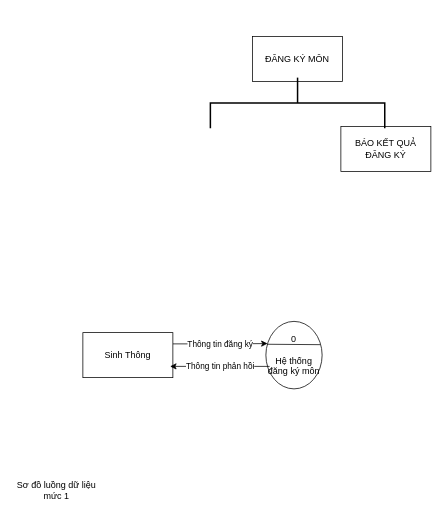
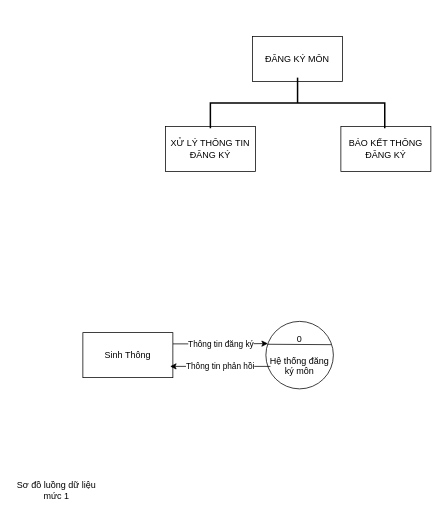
+ <mxCell id="4" value="XỬ LÝ THÔNG TIN ĐĂNG KÝ" style="rounded=0;whiteSpace=wrap;html=1;" vertex="1" parent="1"><mxGeometry x="220" y="168" width="120" height="60" as="geometry" /></mxCell>
- <mxCell id="3" value="BÁO KẾT QUẢ ĐĂNG KÝ" style="rounded=0;whiteSpace=wrap;html=1;" vertex="1" parent="1"><mxGeometry x="454" y="168" width="120" height="60" as="geometry" /></mxCell>
+ <mxCell id="3" value="BÁO KẾT THÔNG ĐĂNG KÝ" style="rounded=0;whiteSpace=wrap;html=1;" vertex="1" parent="1"><mxGeometry x="454" y="168" width="120" height="60" as="geometry" /></mxCell>
- <mxCell id="6" value="0&lt;br&gt;&lt;br&gt;Hệ thống đăng ký môn&lt;br&gt;" style="ellipse;whiteSpace=wrap;html=1;aspect=fixed;" vertex="1" parent="1"><mxGeometry x="354" y="428" width="75" height="90" as="geometry" /></mxCell>
+ <mxCell id="6" value="0&lt;br&gt;&lt;br&gt;Hệ thống đăng ký môn&lt;br&gt;" style="ellipse;whiteSpace=wrap;html=1;aspect=fixed;" vertex="1" parent="1"><mxGeometry x="354" y="428" width="90" height="90" as="geometry" /></mxCell>
